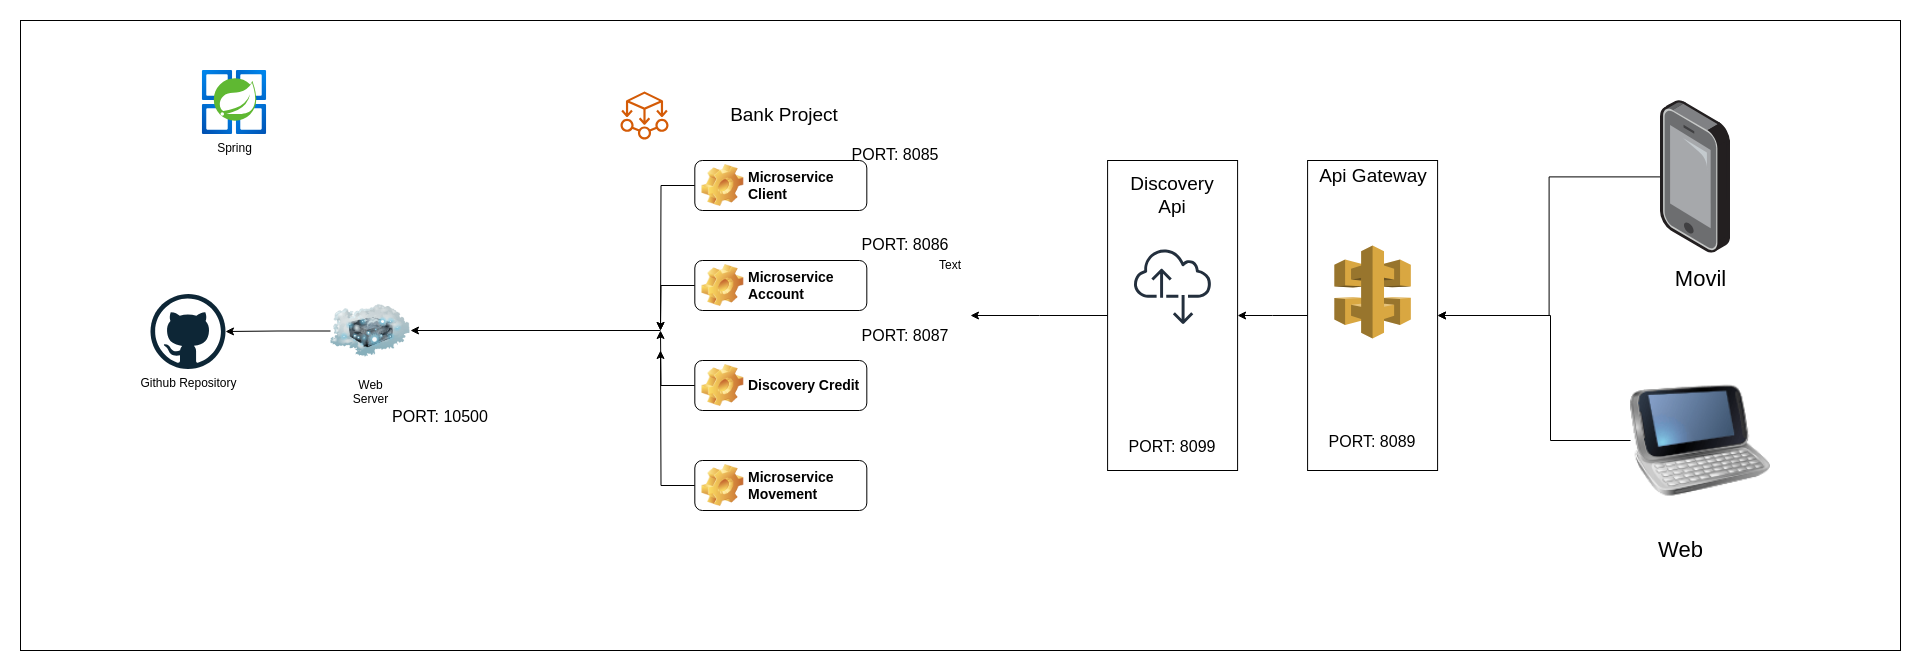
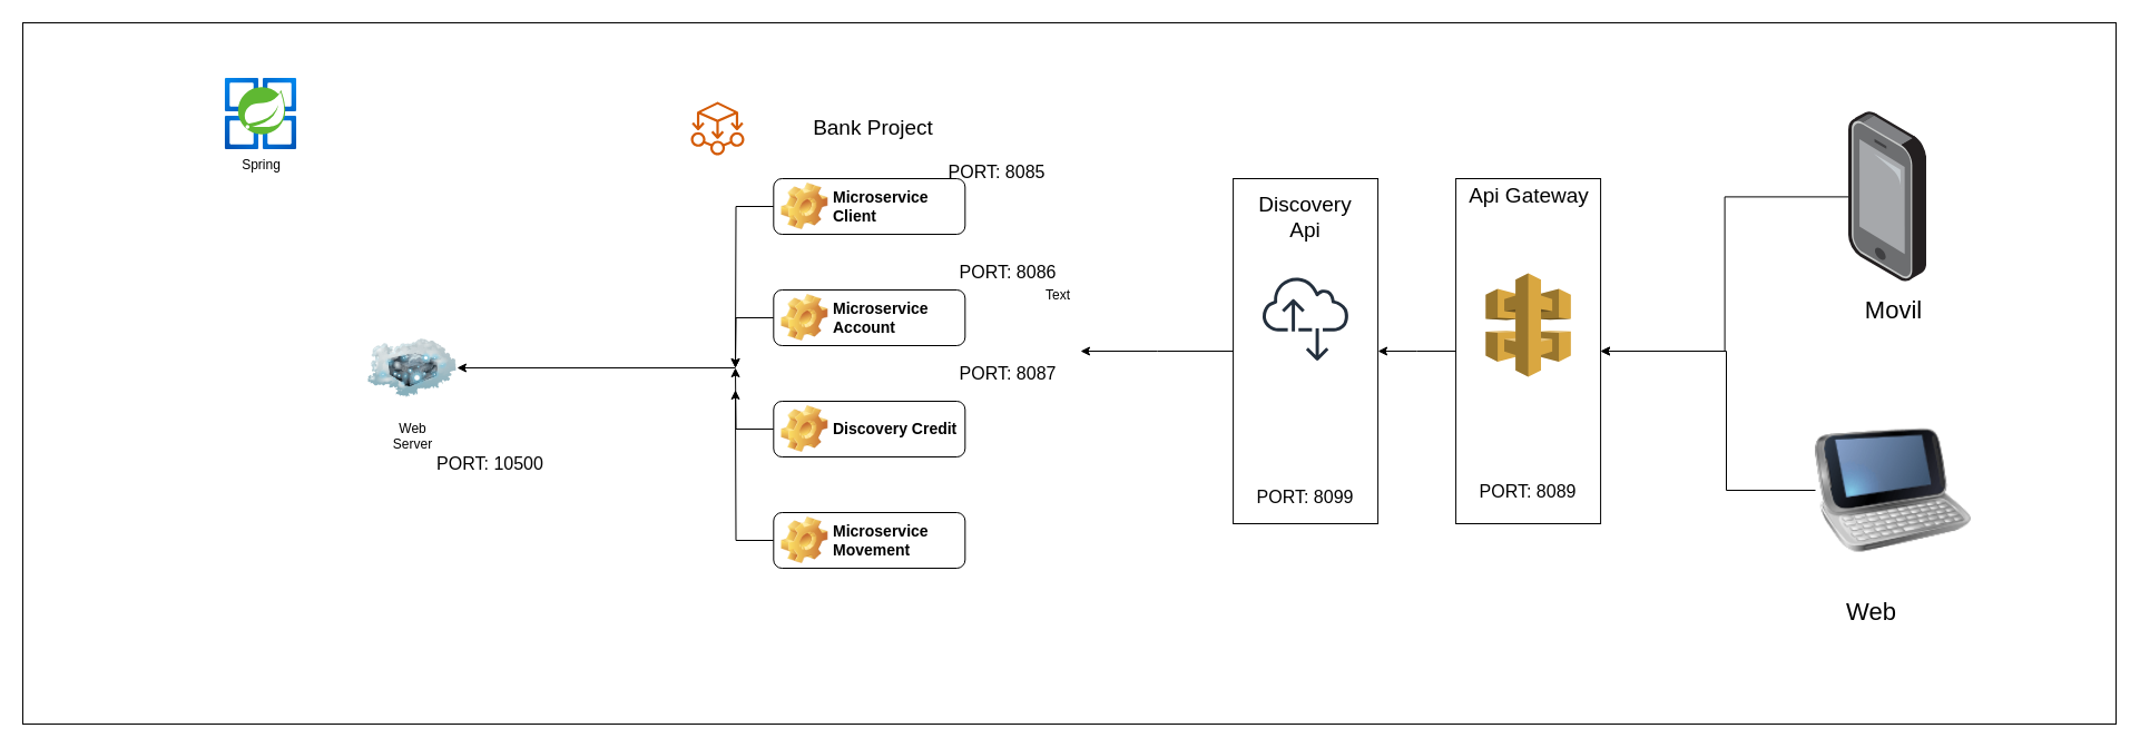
- <mxCell id="4" style="edgeStyle=orthogonalEdgeStyle;rounded=0;orthogonalLoop=1;jettySize=auto;html=1;fontSize=14;" parent="1" source="5" target="3" edge="1"><mxGeometry relative="1" as="geometry" /></mxCell>
- <mxCell id="3" value="Github Repository&lt;br&gt;" style="dashed=0;outlineConnect=0;html=1;align=center;labelPosition=center;verticalLabelPosition=bottom;verticalAlign=top;shape=mxgraph.weblogos.github" parent="1" vertex="1"><mxGeometry x="150" y="293.5" width="75" height="75" as="geometry" /></mxCell>
